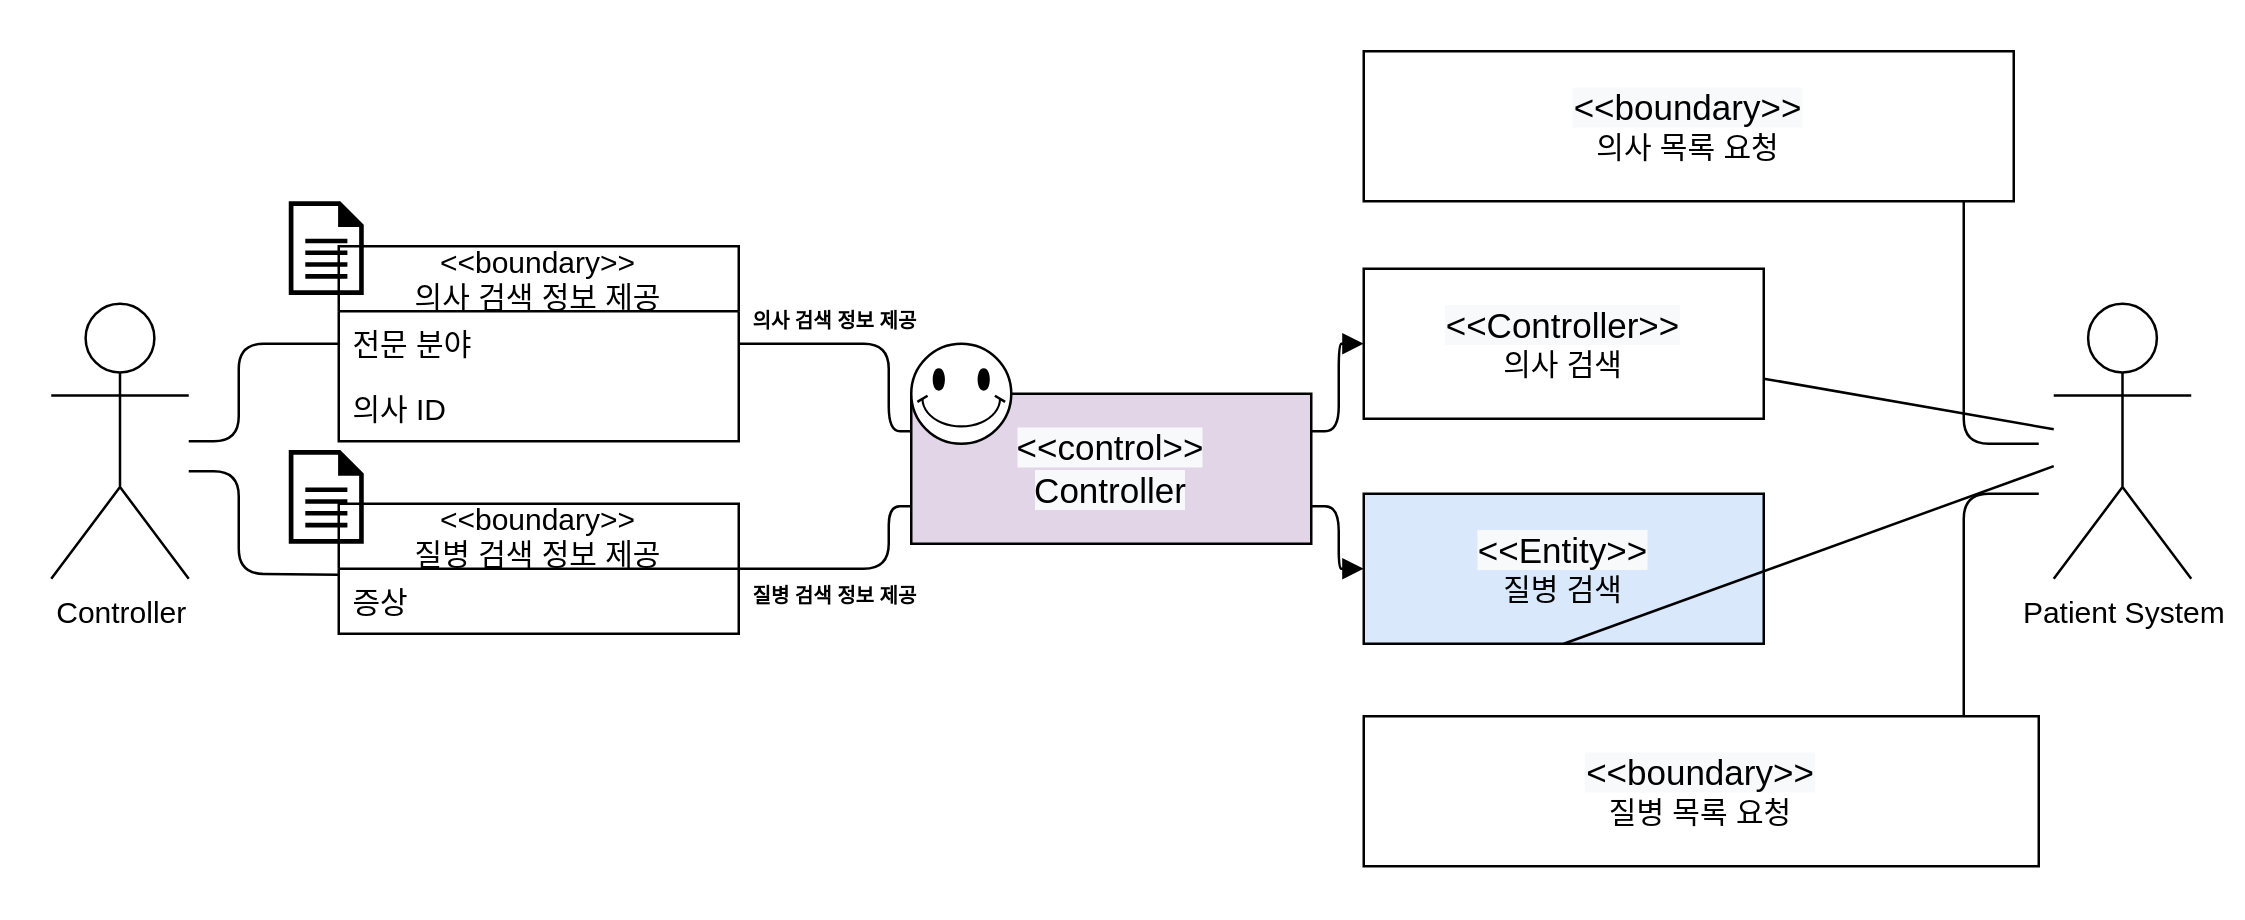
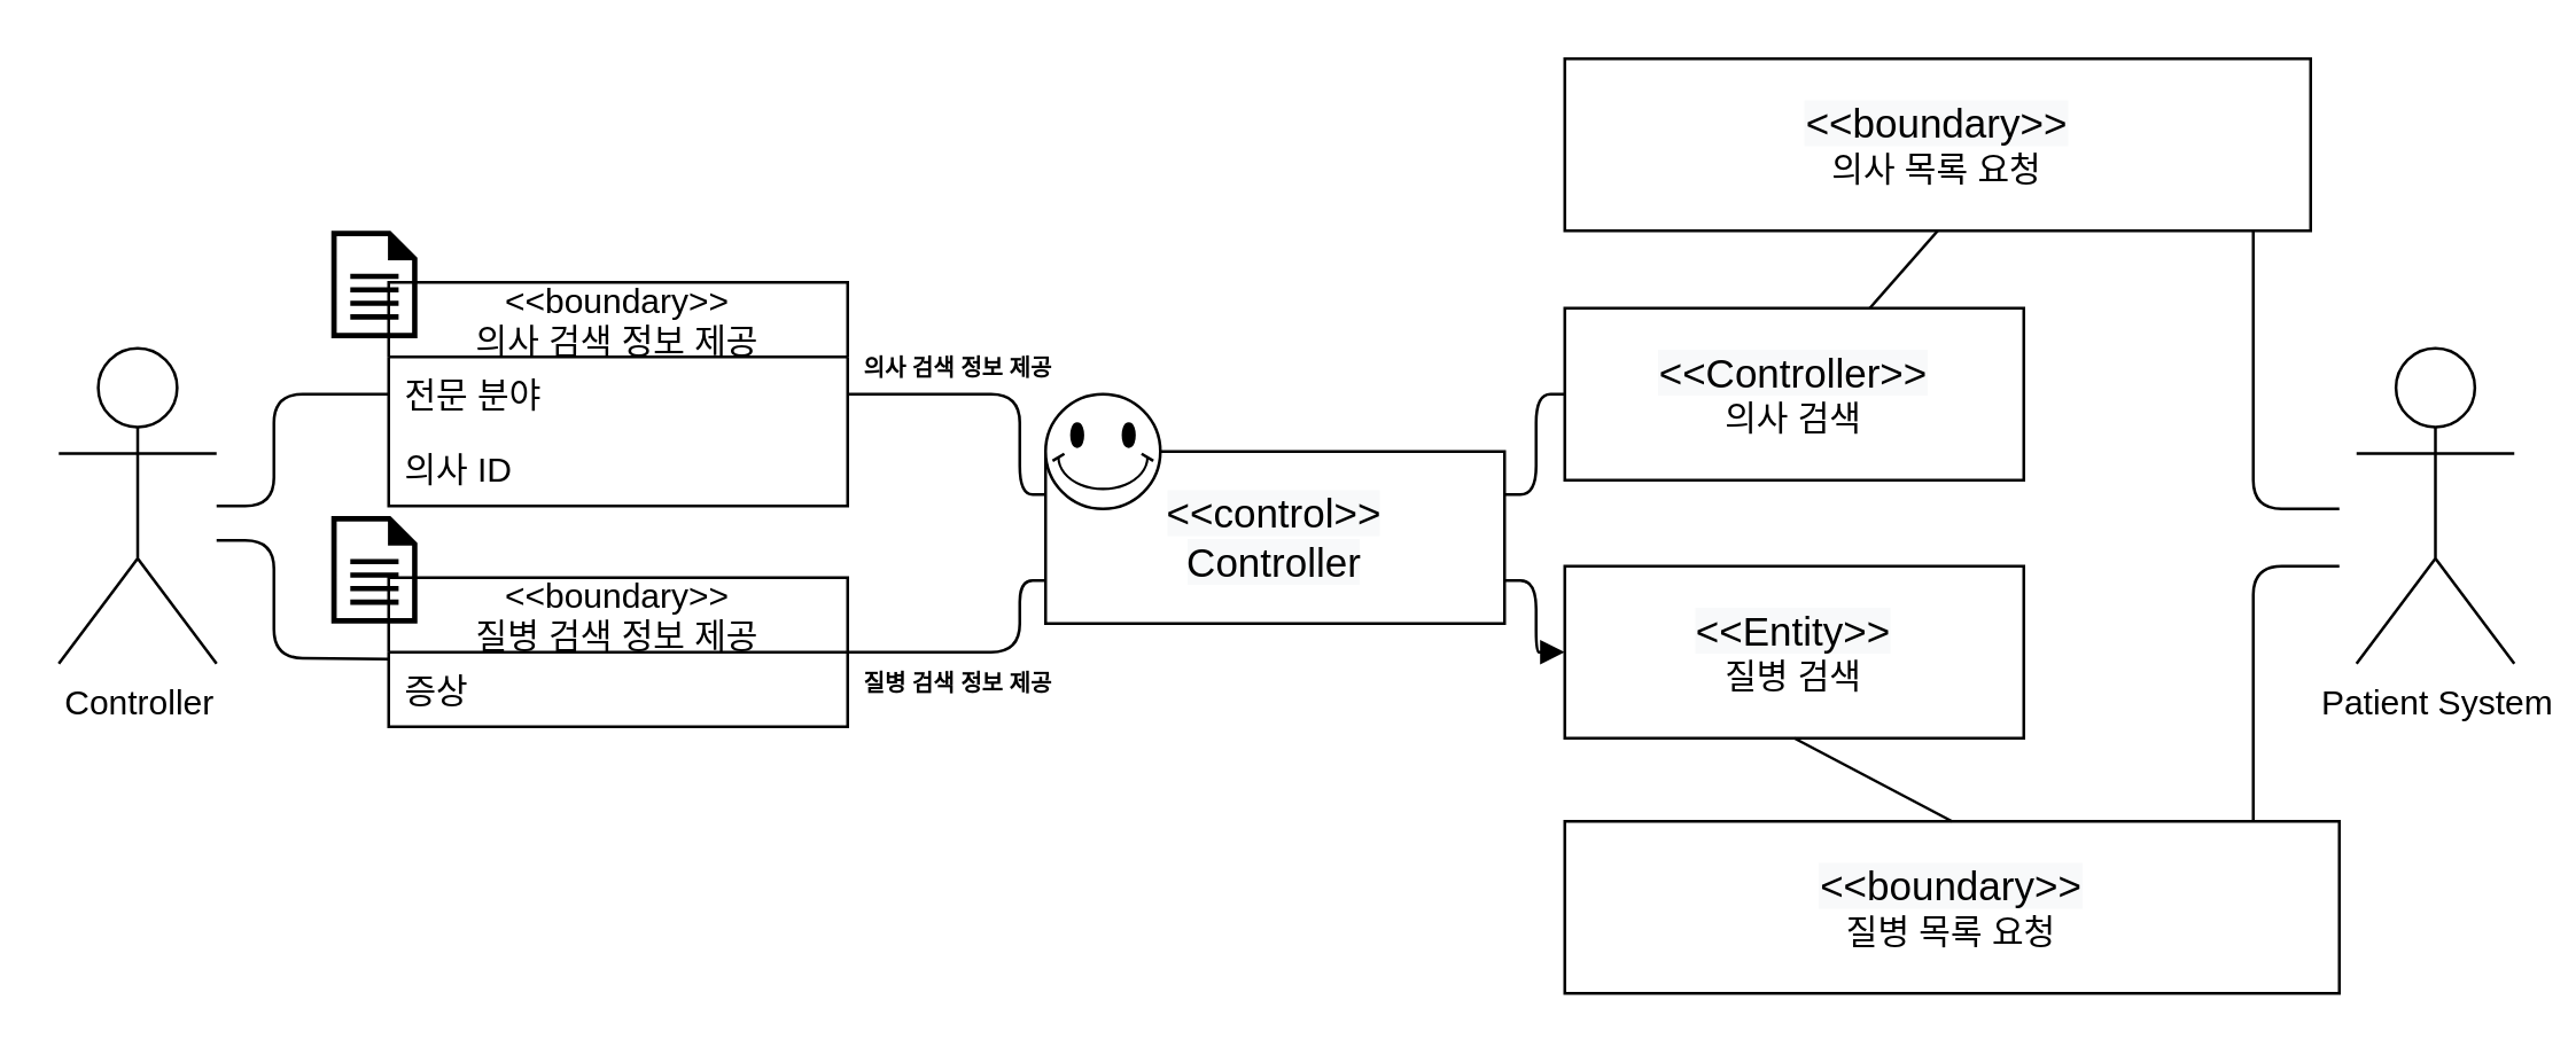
- <mxCell id="17" value="" style="endArrow=block;html=1;exitX=1;exitY=0.25;exitDx=0;exitDy=0;entryX=0;entryY=0.5;entryDx=0;entryDy=0;" parent="1" target="9" edge="1" source="7"><mxGeometry width="50" height="50" relative="1" as="geometry"><mxPoint x="524" y="157" as="sourcePoint" /><mxPoint x="554" y="181.42" as="targetPoint" /><Array as="points"><mxPoint x="535" y="172" /><mxPoint x="535" y="137" /></Array></mxGeometry></mxCell>
+ <mxCell id="17" value="" style="endArrow=none;html=1;exitX=1;exitY=0.25;exitDx=0;exitDy=0;entryX=0;entryY=0.5;entryDx=0;entryDy=0;" parent="1" target="9" edge="1" source="7"><mxGeometry width="50" height="50" relative="1" as="geometry"><mxPoint x="524" y="157" as="sourcePoint" /><mxPoint x="554" y="181.42" as="targetPoint" /><Array as="points"><mxPoint x="535" y="172" /><mxPoint x="535" y="137" /></Array></mxGeometry></mxCell>
- <mxCell id="13" value="" style="endArrow=none;html=1;" parent="1" source="9" target="3" edge="1"><mxGeometry width="50" height="50" relative="1" as="geometry"><mxPoint x="725" y="147" as="sourcePoint" /><mxPoint x="775" y="97" as="targetPoint" /></mxGeometry></mxCell>
+ <mxCell id="13" value="" style="endArrow=none;html=1;entryX=0.5;entryY=1;entryDx=0;entryDy=0;" parent="1" source="9" target="8" edge="1"><mxGeometry width="50" height="50" relative="1" as="geometry"><mxPoint x="725" y="147" as="sourcePoint" /><mxPoint x="775" y="97" as="targetPoint" /></mxGeometry></mxCell>
- <mxCell id="7" value="&#10;&#10;&lt;span style=&quot;color: rgb(0, 0, 0); font-family: helvetica; font-size: 14px; font-style: normal; font-weight: 400; letter-spacing: normal; text-align: center; text-indent: 0px; text-transform: none; word-spacing: 0px; background-color: rgb(248, 249, 250); display: inline; float: none;&quot;&gt;&amp;lt;&amp;lt;control&amp;gt;&amp;gt;&lt;/span&gt;&lt;br style=&quot;padding: 0px; margin: 0px; color: rgb(0, 0, 0); font-family: helvetica; font-size: 14px; font-style: normal; font-weight: 400; letter-spacing: normal; text-align: center; text-indent: 0px; text-transform: none; word-spacing: 0px; background-color: rgb(248, 249, 250);&quot;&gt;&lt;span style=&quot;color: rgb(0, 0, 0); font-family: helvetica; font-size: 14px; font-style: normal; font-weight: 400; letter-spacing: normal; text-align: center; text-indent: 0px; text-transform: none; word-spacing: 0px; background-color: rgb(248, 249, 250); display: inline; float: none;&quot;&gt;Controller&lt;/span&gt;&#10;&#10;" style="rounded=0;whiteSpace=wrap;html=1;fillColor=#e1d5e7;" parent="1" vertex="1"><mxGeometry x="364" y="157" width="160" height="60" as="geometry" /></mxCell>
+ <mxCell id="7" value="&#10;&#10;&lt;span style=&quot;color: rgb(0, 0, 0); font-family: helvetica; font-size: 14px; font-style: normal; font-weight: 400; letter-spacing: normal; text-align: center; text-indent: 0px; text-transform: none; word-spacing: 0px; background-color: rgb(248, 249, 250); display: inline; float: none;&quot;&gt;&amp;lt;&amp;lt;control&amp;gt;&amp;gt;&lt;/span&gt;&lt;br style=&quot;padding: 0px; margin: 0px; color: rgb(0, 0, 0); font-family: helvetica; font-size: 14px; font-style: normal; font-weight: 400; letter-spacing: normal; text-align: center; text-indent: 0px; text-transform: none; word-spacing: 0px; background-color: rgb(248, 249, 250);&quot;&gt;&lt;span style=&quot;color: rgb(0, 0, 0); font-family: helvetica; font-size: 14px; font-style: normal; font-weight: 400; letter-spacing: normal; text-align: center; text-indent: 0px; text-transform: none; word-spacing: 0px; background-color: rgb(248, 249, 250); display: inline; float: none;&quot;&gt;Controller&lt;/span&gt;&#10;&#10;" style="rounded=0;whiteSpace=wrap;html=1;" parent="1" vertex="1"><mxGeometry x="364" y="157" width="160" height="60" as="geometry" /></mxCell>
- <mxCell id="10" value="&lt;span style=&quot;color: rgb(0 , 0 , 0) ; font-family: &amp;#34;helvetica&amp;#34; ; font-size: 14px ; font-style: normal ; font-weight: 400 ; letter-spacing: normal ; text-align: center ; text-indent: 0px ; text-transform: none ; word-spacing: 0px ; background-color: rgb(248 , 249 , 250) ; display: inline ; float: none&quot;&gt;&amp;lt;&amp;lt;Entity&amp;gt;&amp;gt;&lt;br&gt;&lt;/span&gt;질병 검색" style="rounded=0;whiteSpace=wrap;html=1;fillColor=#dae8fc;" parent="1" vertex="1"><mxGeometry x="545" y="197" width="160" height="60" as="geometry" /></mxCell>
+ <mxCell id="10" value="&lt;span style=&quot;color: rgb(0 , 0 , 0) ; font-family: &amp;#34;helvetica&amp;#34; ; font-size: 14px ; font-style: normal ; font-weight: 400 ; letter-spacing: normal ; text-align: center ; text-indent: 0px ; text-transform: none ; word-spacing: 0px ; background-color: rgb(248 , 249 , 250) ; display: inline ; float: none&quot;&gt;&amp;lt;&amp;lt;Entity&amp;gt;&amp;gt;&lt;br&gt;&lt;/span&gt;질병 검색" style="rounded=0;whiteSpace=wrap;html=1;" parent="1" vertex="1"><mxGeometry x="545" y="197" width="160" height="60" as="geometry" /></mxCell>
- <mxCell id="14" value="" style="endArrow=none;html=1;exitX=0.5;exitY=1;exitDx=0;exitDy=0;" parent="1" edge="1" target="3" source="10"><mxGeometry width="50" height="50" relative="1" as="geometry"><mxPoint x="705" y="216.71" as="sourcePoint" /><mxPoint x="755" y="216.71" as="targetPoint" /></mxGeometry></mxCell>
+ <mxCell id="14" value="" style="endArrow=none;html=1;exitX=0.5;exitY=1;exitDx=0;exitDy=0;entryX=0.5;entryY=0;entryDx=0;entryDy=0;" parent="1" edge="1" target="12" source="10"><mxGeometry width="50" height="50" relative="1" as="geometry"><mxPoint x="705" y="216.71" as="sourcePoint" /><mxPoint x="755" y="216.71" as="targetPoint" /></mxGeometry></mxCell>
